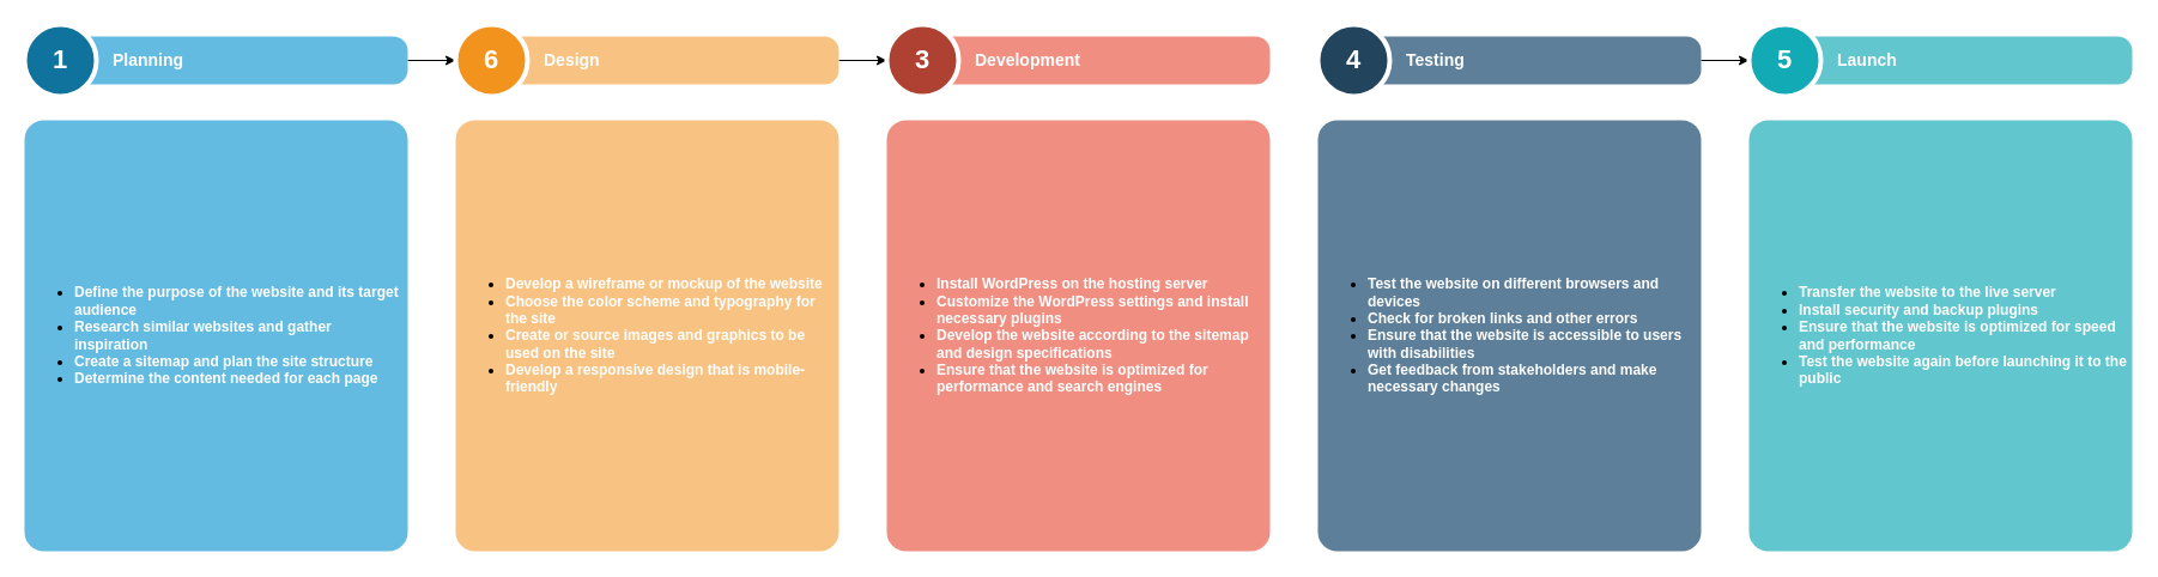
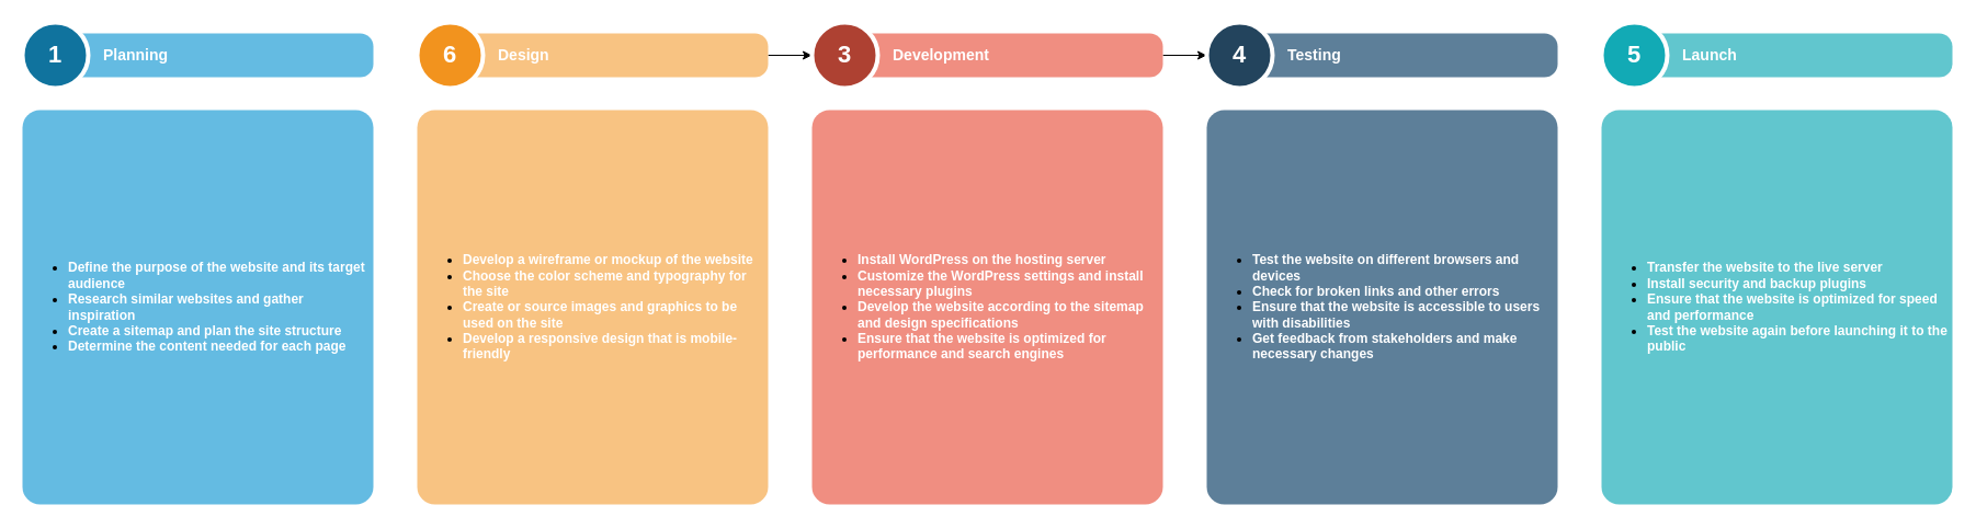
- <mxCell id="2" value="" style="edgeStyle=orthogonalEdgeStyle;rounded=0;orthogonalLoop=1;jettySize=auto;html=1;" edge="1" parent="1" source="3" target="7"><mxGeometry relative="1" as="geometry" /></mxCell>
+ <mxCell id="8" value="" style="edgeStyle=orthogonalEdgeStyle;rounded=0;orthogonalLoop=1;jettySize=auto;html=1;" edge="1" parent="1" source="9" target="13"><mxGeometry relative="1" as="geometry" /></mxCell>
- <mxCell id="11" value="" style="edgeStyle=orthogonalEdgeStyle;rounded=0;orthogonalLoop=1;jettySize=auto;html=1;" edge="1" parent="1" source="12" target="15"><mxGeometry relative="1" as="geometry" /></mxCell>
